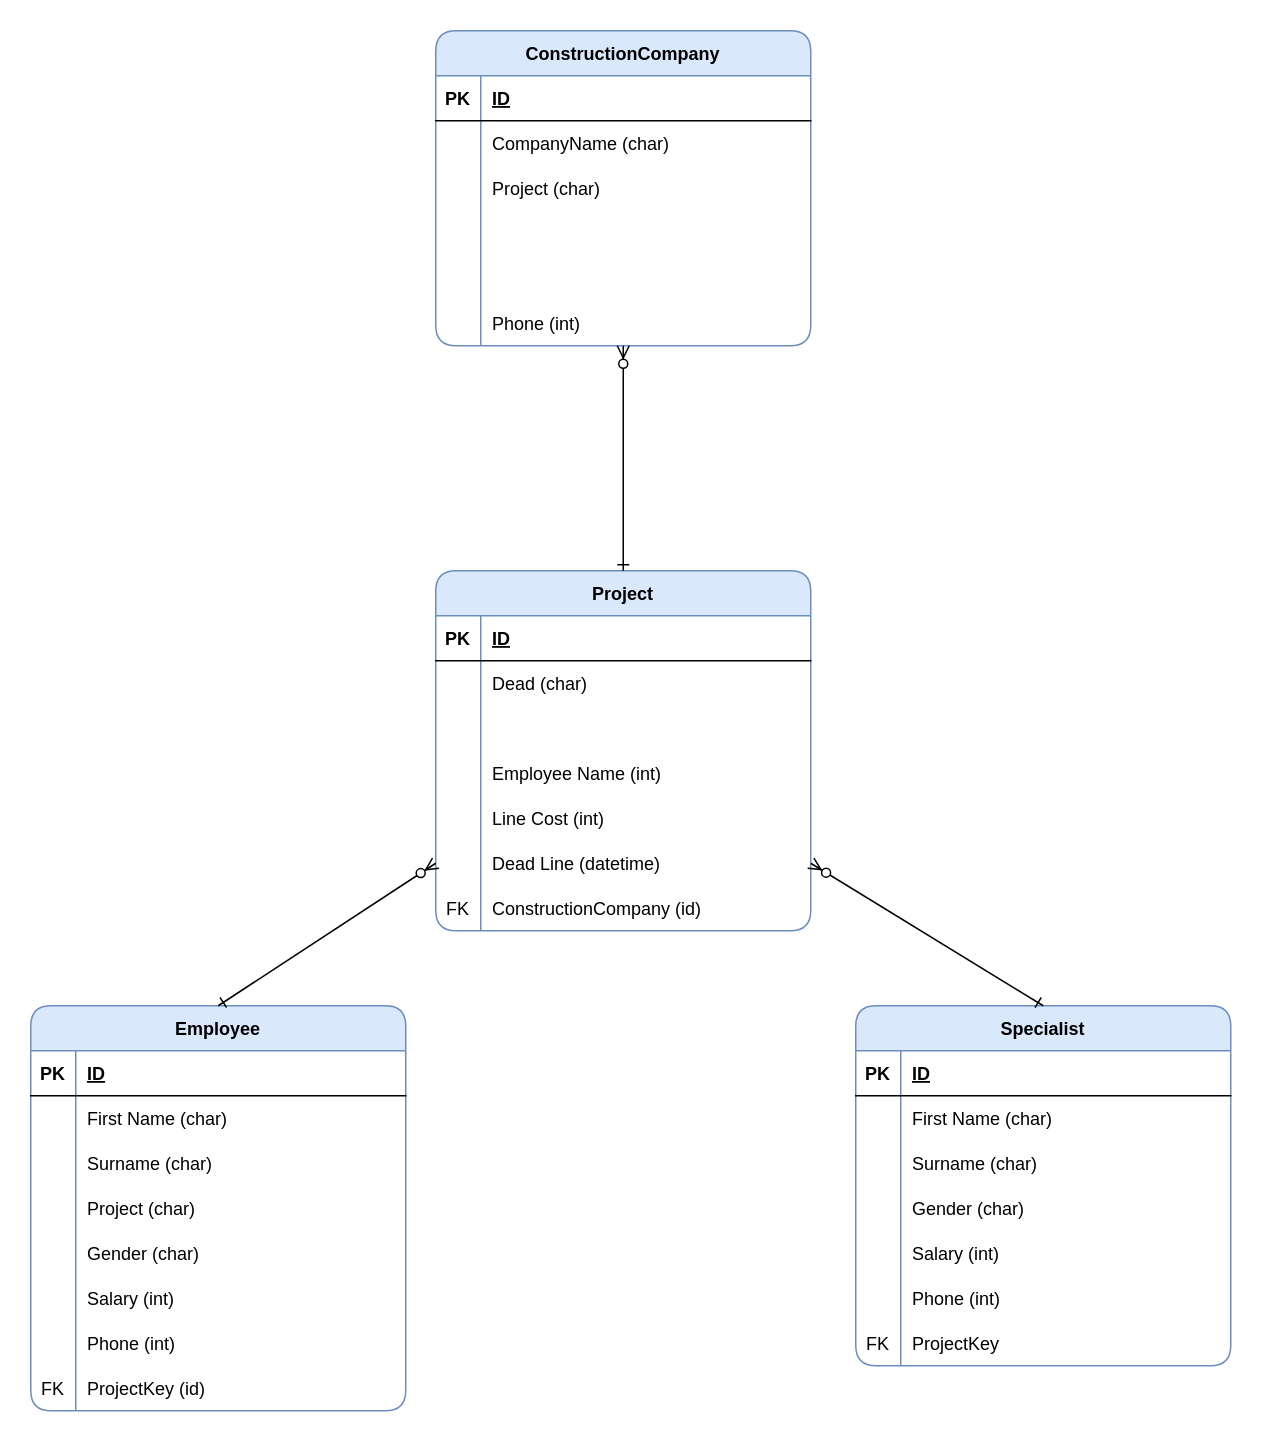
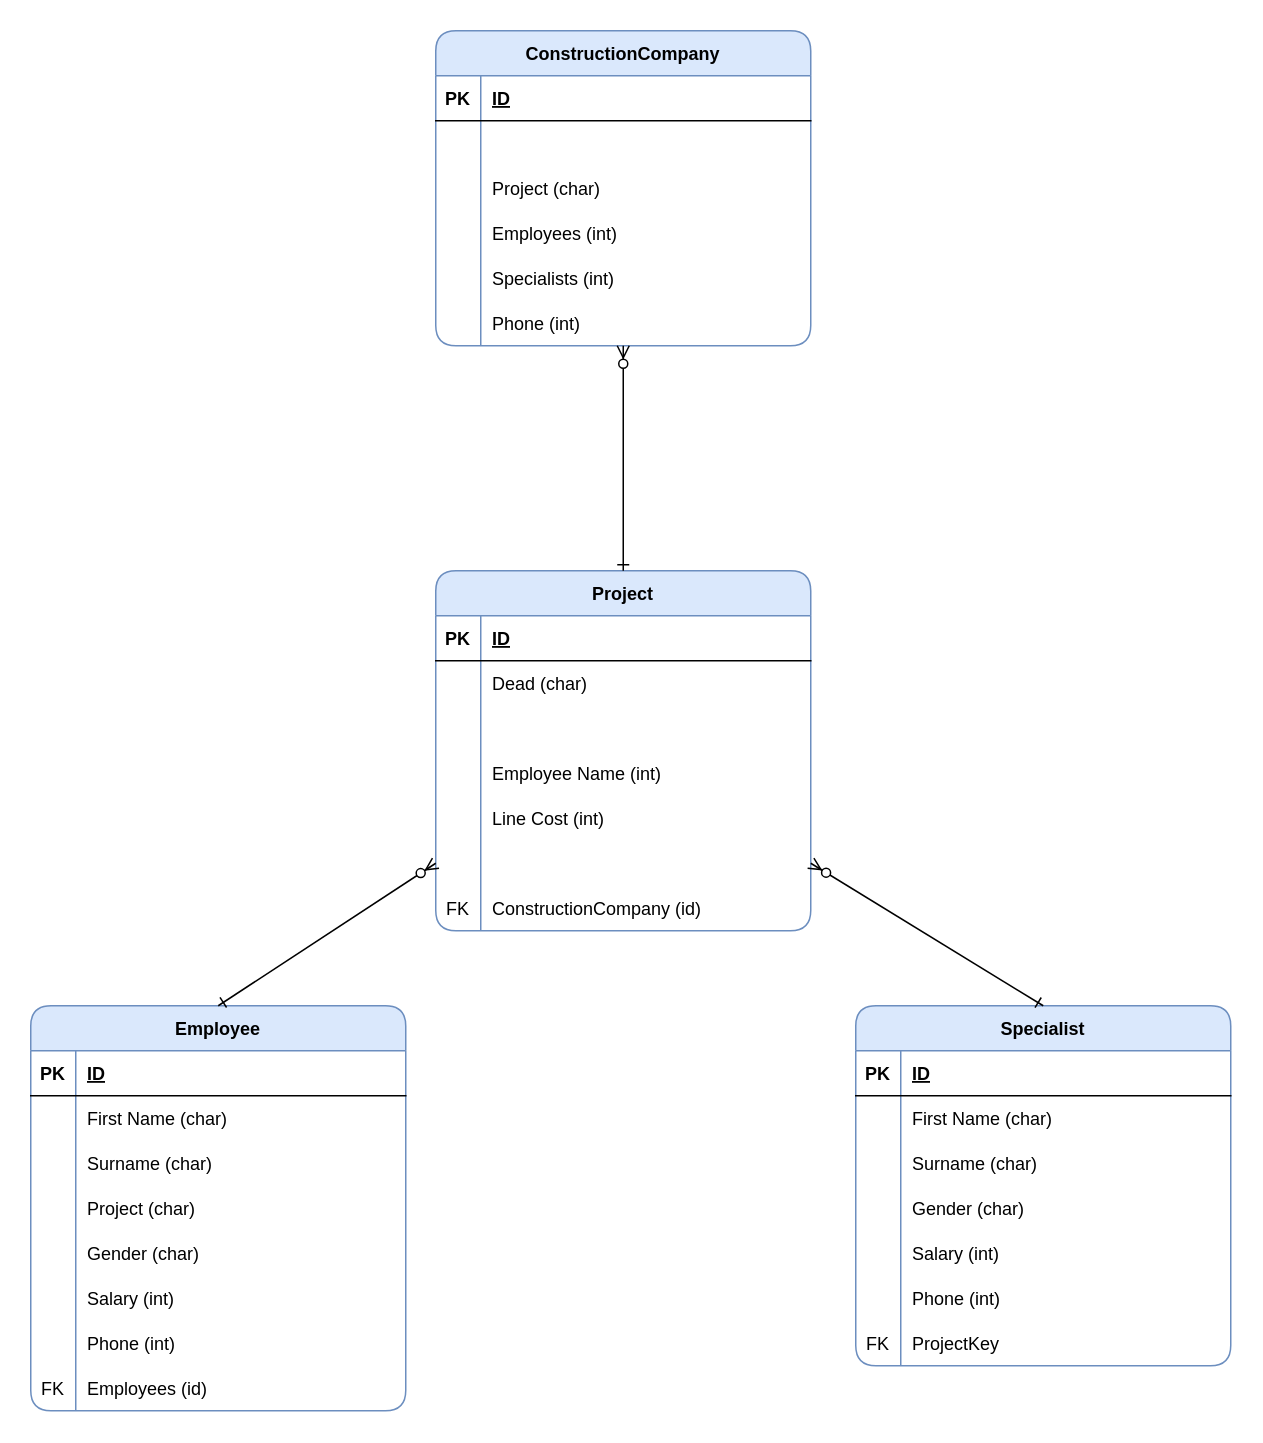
- <mxCell id="76" value="CompanyName (char)" style="shape=partialRectangle;overflow=hidden;connectable=0;fillColor=none;top=0;left=0;bottom=0;right=0;align=left;spacingLeft=6;" vertex="1" parent="74"><mxGeometry x="30" width="220" height="30" as="geometry"><mxRectangle width="220" height="30" as="alternateBounds" /></mxGeometry></mxCell>
+ <mxCell id="82" value="Employees (int)" style="shape=partialRectangle;overflow=hidden;connectable=0;fillColor=none;top=0;left=0;bottom=0;right=0;align=left;spacingLeft=6;" vertex="1" parent="80"><mxGeometry x="30" width="220" height="30" as="geometry"><mxRectangle width="220" height="30" as="alternateBounds" /></mxGeometry></mxCell>
+ <mxCell id="85" value="Specialists (int)" style="shape=partialRectangle;overflow=hidden;connectable=0;fillColor=none;top=0;left=0;bottom=0;right=0;align=left;spacingLeft=6;" vertex="1" parent="83"><mxGeometry x="30" width="220" height="30" as="geometry"><mxRectangle width="220" height="30" as="alternateBounds" /></mxGeometry></mxCell>
- <mxCell id="66" value="Dead Line (datetime)" style="shape=partialRectangle;overflow=hidden;connectable=0;fillColor=none;top=0;left=0;bottom=0;right=0;align=left;spacingLeft=6;" vertex="1" parent="64"><mxGeometry x="30" width="220" height="30" as="geometry"><mxRectangle width="220" height="30" as="alternateBounds" /></mxGeometry></mxCell>
- <mxCell id="48" value="ProjectKey (id)" style="shape=partialRectangle;overflow=hidden;connectable=0;fillColor=none;top=0;left=0;bottom=0;right=0;align=left;spacingLeft=6;" vertex="1" parent="46"><mxGeometry x="30" width="220" height="30" as="geometry"><mxRectangle width="220" height="30" as="alternateBounds" /></mxGeometry></mxCell>
+ <mxCell id="48" value="Employees (id)" style="shape=partialRectangle;overflow=hidden;connectable=0;fillColor=none;top=0;left=0;bottom=0;right=0;align=left;spacingLeft=6;" vertex="1" parent="46"><mxGeometry x="30" width="220" height="30" as="geometry"><mxRectangle width="220" height="30" as="alternateBounds" /></mxGeometry></mxCell>
